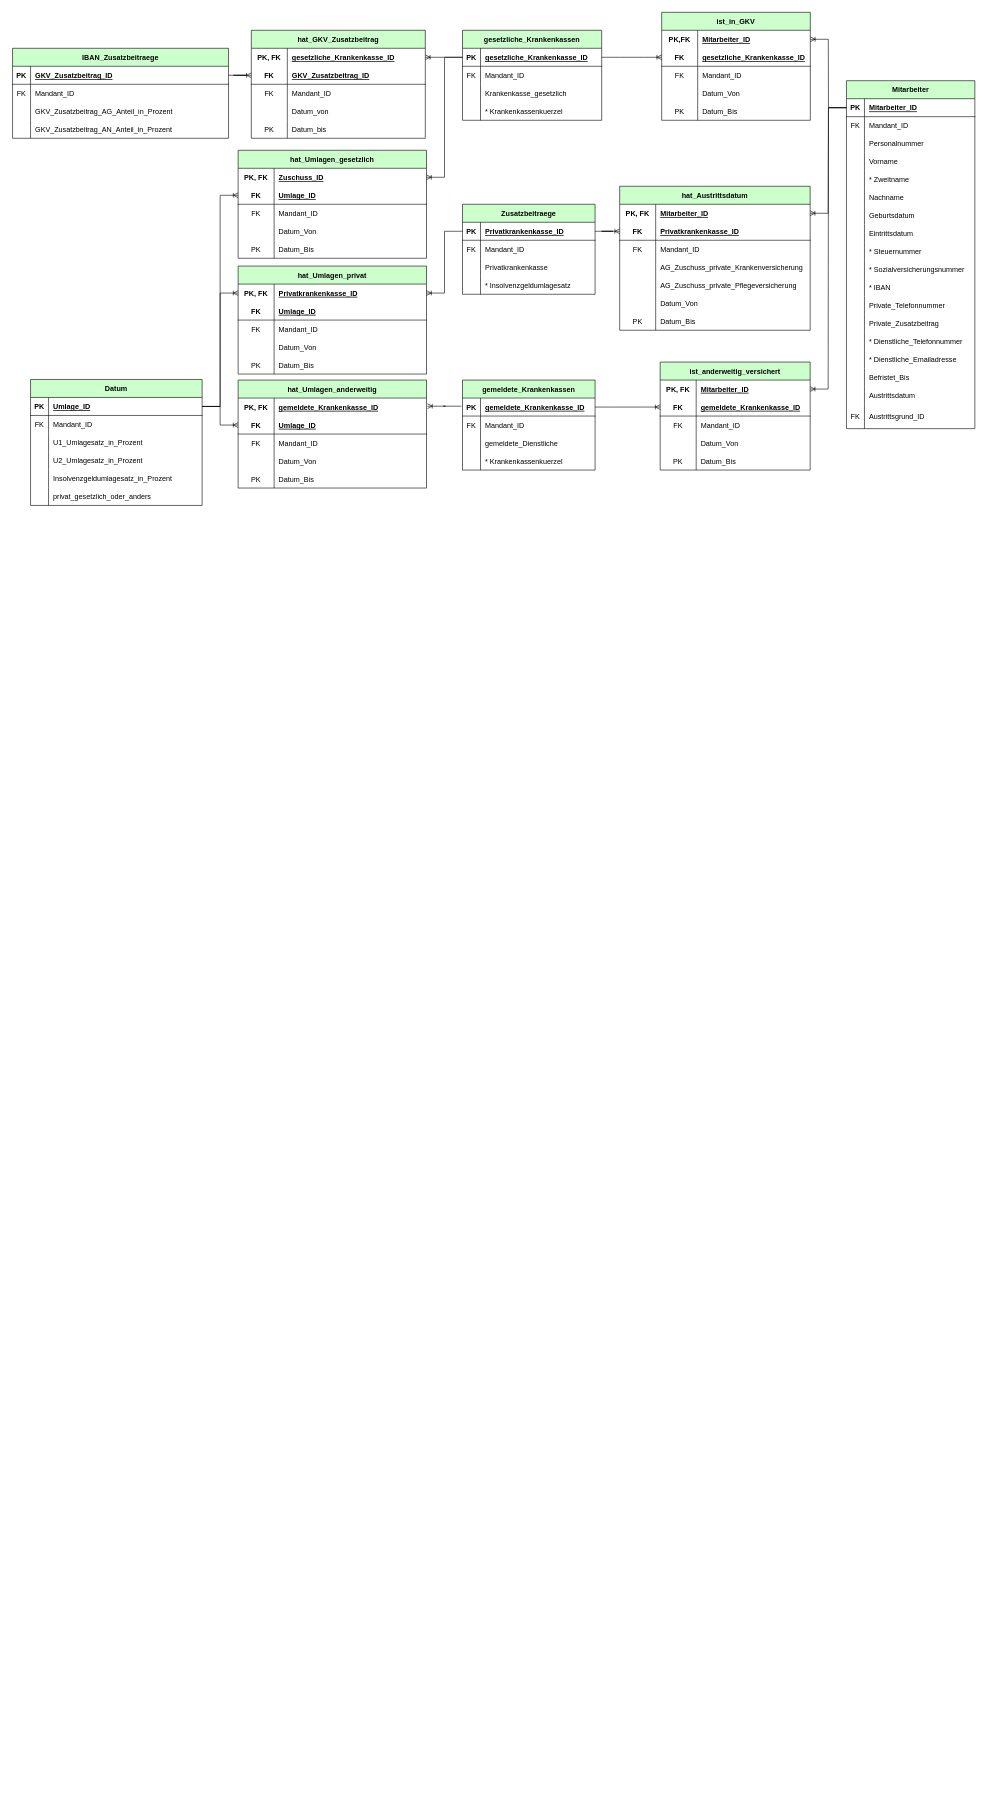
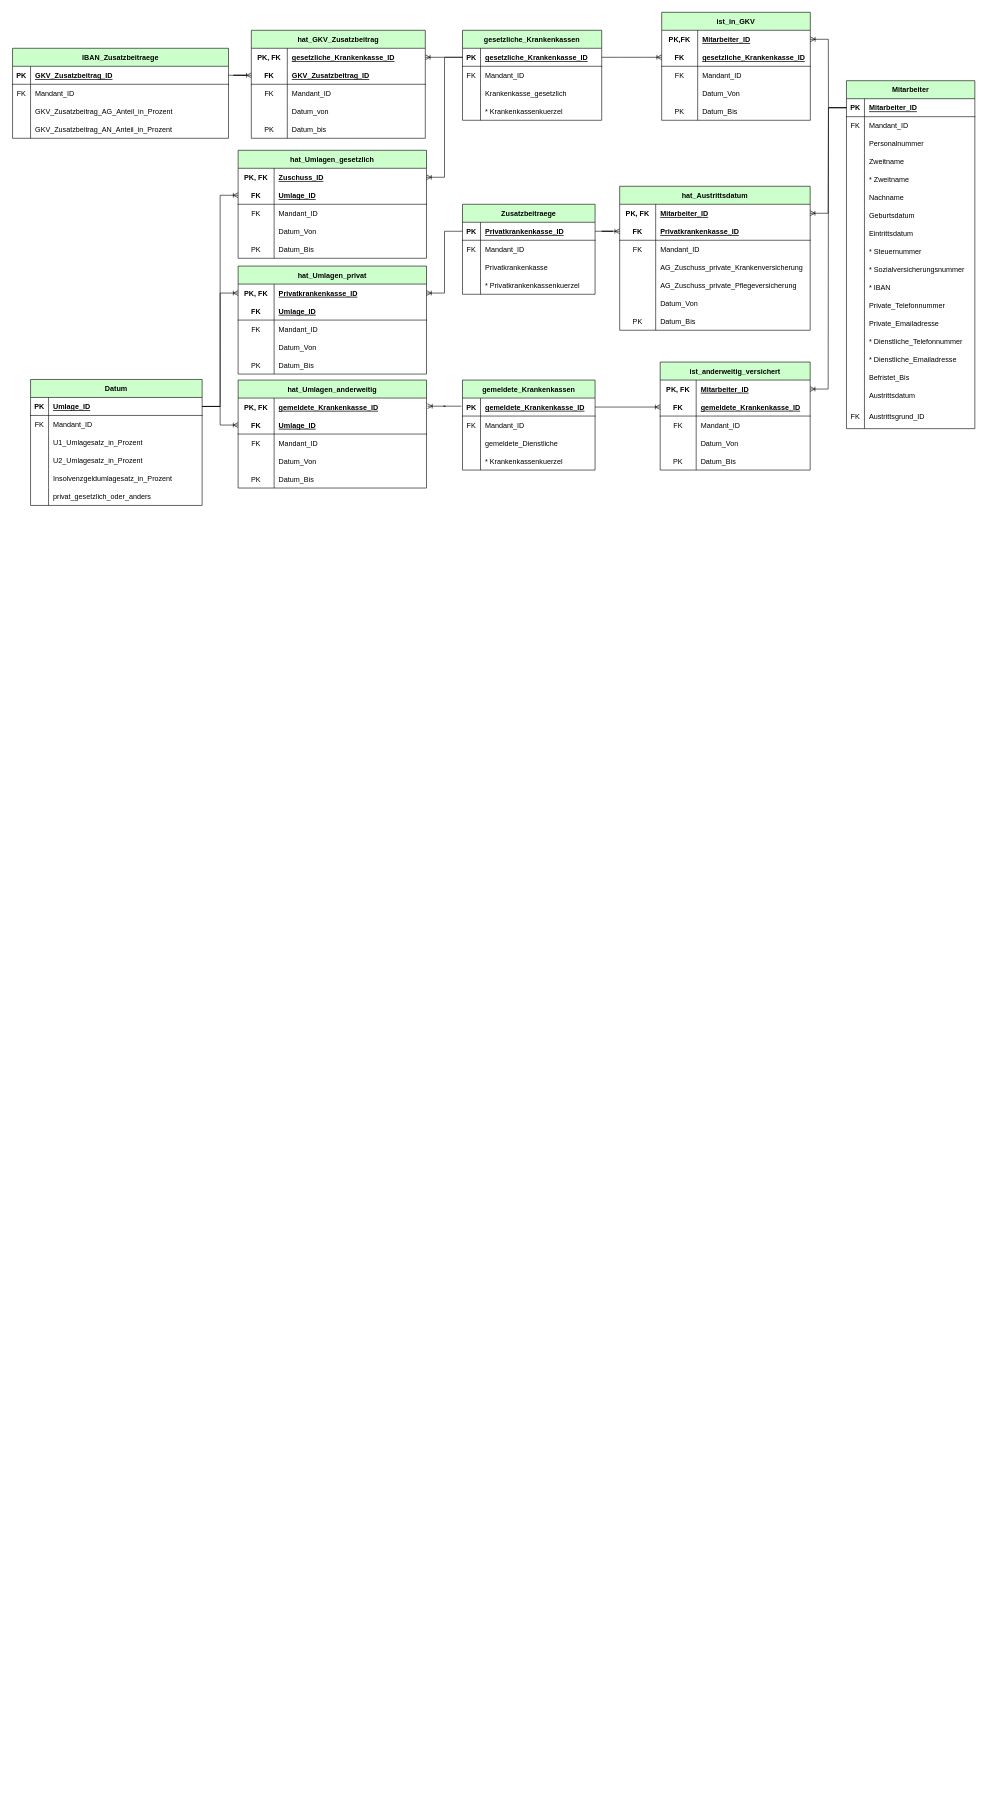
- <mxCell id="79" value="Vorname" style="shape=partialRectangle;connectable=0;fillColor=none;top=0;left=0;bottom=0;right=0;align=left;spacingLeft=6;overflow=hidden;" parent="77" vertex="1"><mxGeometry x="30" width="184" height="30" as="geometry"><mxRectangle width="184" height="30" as="alternateBounds" /></mxGeometry></mxCell>
+ <mxCell id="79" value="Zweitname" style="shape=partialRectangle;connectable=0;fillColor=none;top=0;left=0;bottom=0;right=0;align=left;spacingLeft=6;overflow=hidden;" parent="77" vertex="1"><mxGeometry x="30" width="184" height="30" as="geometry"><mxRectangle width="184" height="30" as="alternateBounds" /></mxGeometry></mxCell>
- <mxCell id="172" value="* Insolvenzgeldumlagesatz" style="shape=partialRectangle;connectable=0;fillColor=none;top=0;left=0;bottom=0;right=0;align=left;spacingLeft=6;overflow=hidden;" parent="170" vertex="1"><mxGeometry x="30" width="191" height="30" as="geometry"><mxRectangle width="191" height="30" as="alternateBounds" /></mxGeometry></mxCell>
+ <mxCell id="172" value="* Privatkrankenkassenkuerzel" style="shape=partialRectangle;connectable=0;fillColor=none;top=0;left=0;bottom=0;right=0;align=left;spacingLeft=6;overflow=hidden;" parent="170" vertex="1"><mxGeometry x="30" width="191" height="30" as="geometry"><mxRectangle width="191" height="30" as="alternateBounds" /></mxGeometry></mxCell>
- <mxCell id="106" value="Private_Zusatzbeitrag" style="shape=partialRectangle;connectable=0;fillColor=none;top=0;left=0;bottom=0;right=0;align=left;spacingLeft=6;overflow=hidden;" parent="104" vertex="1"><mxGeometry x="30" width="184" height="30" as="geometry"><mxRectangle width="184" height="30" as="alternateBounds" /></mxGeometry></mxCell>
+ <mxCell id="106" value="Private_Emailadresse" style="shape=partialRectangle;connectable=0;fillColor=none;top=0;left=0;bottom=0;right=0;align=left;spacingLeft=6;overflow=hidden;" parent="104" vertex="1"><mxGeometry x="30" width="184" height="30" as="geometry"><mxRectangle width="184" height="30" as="alternateBounds" /></mxGeometry></mxCell>
